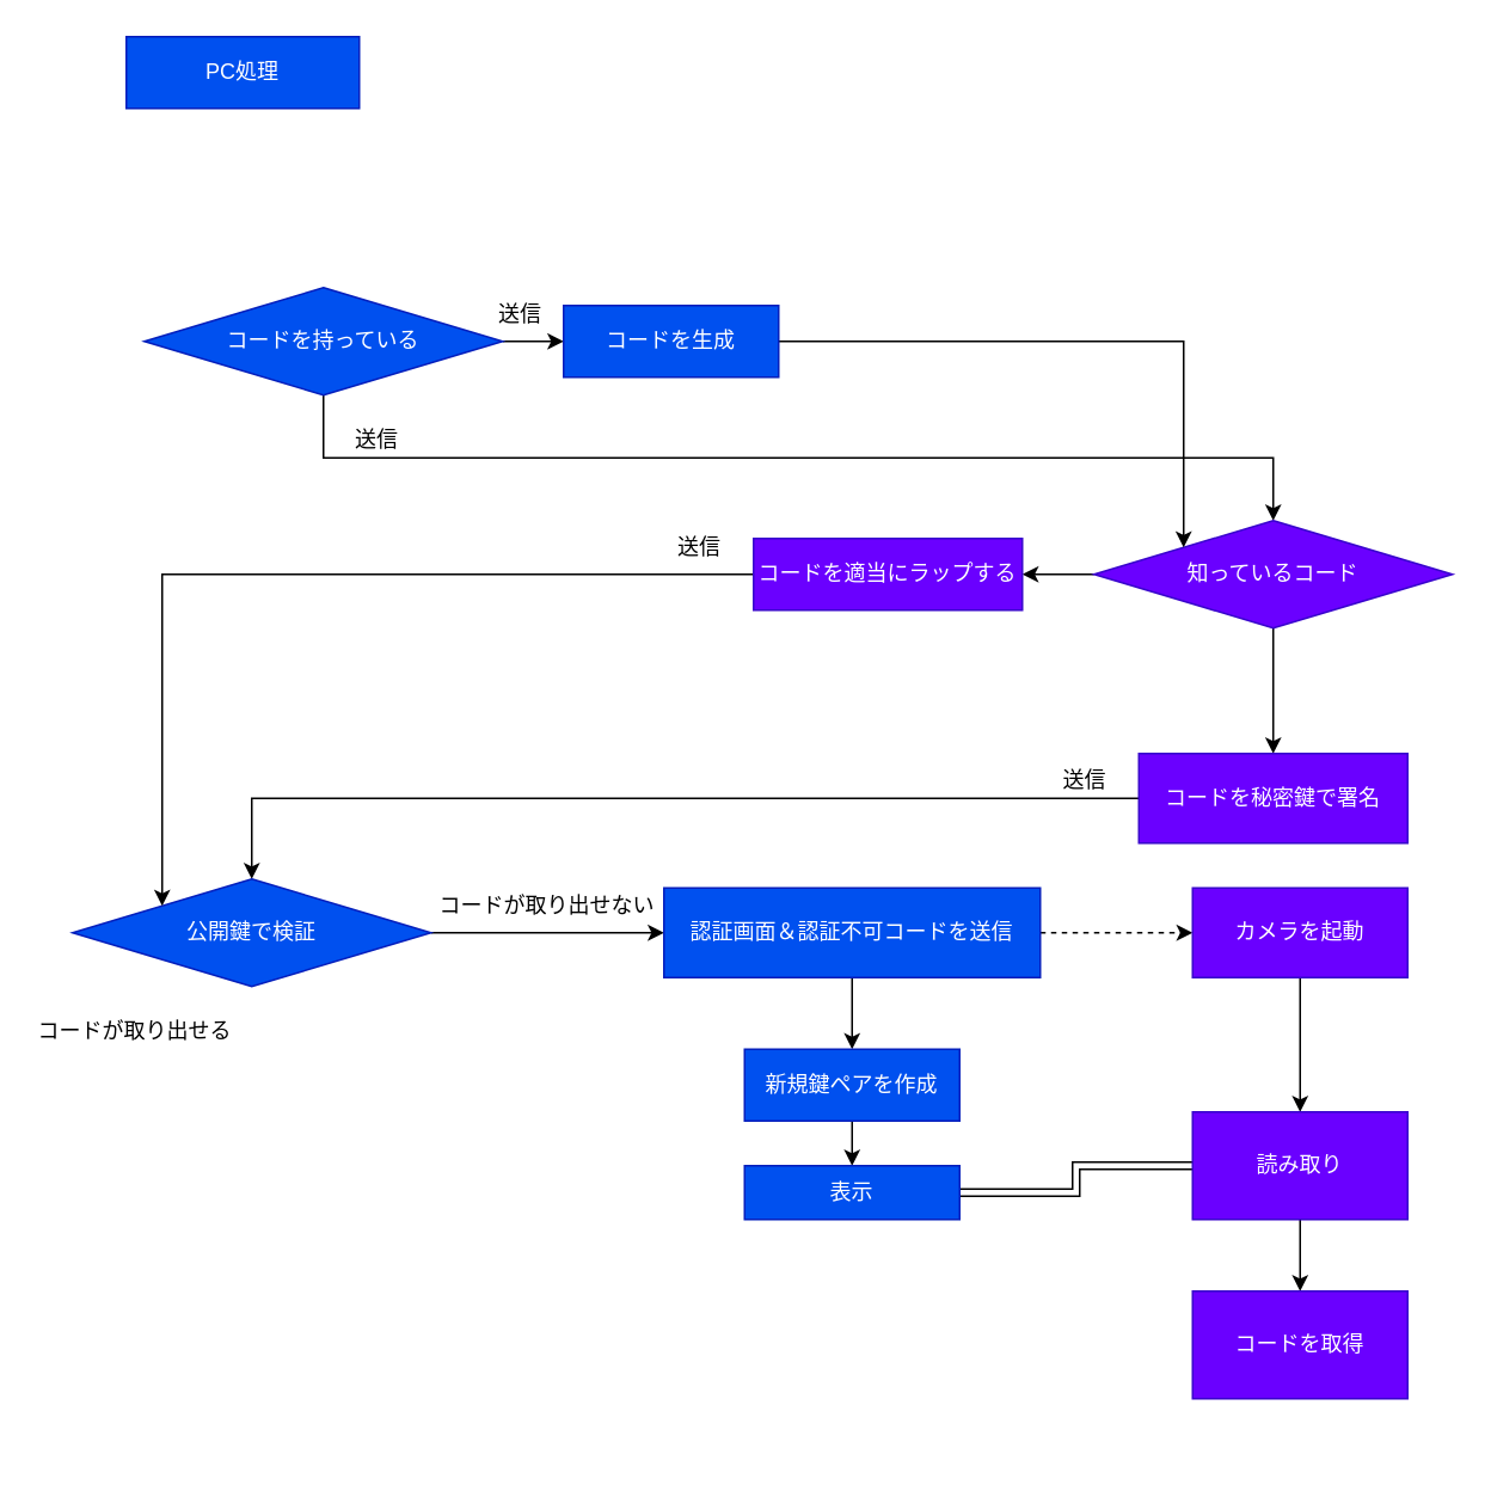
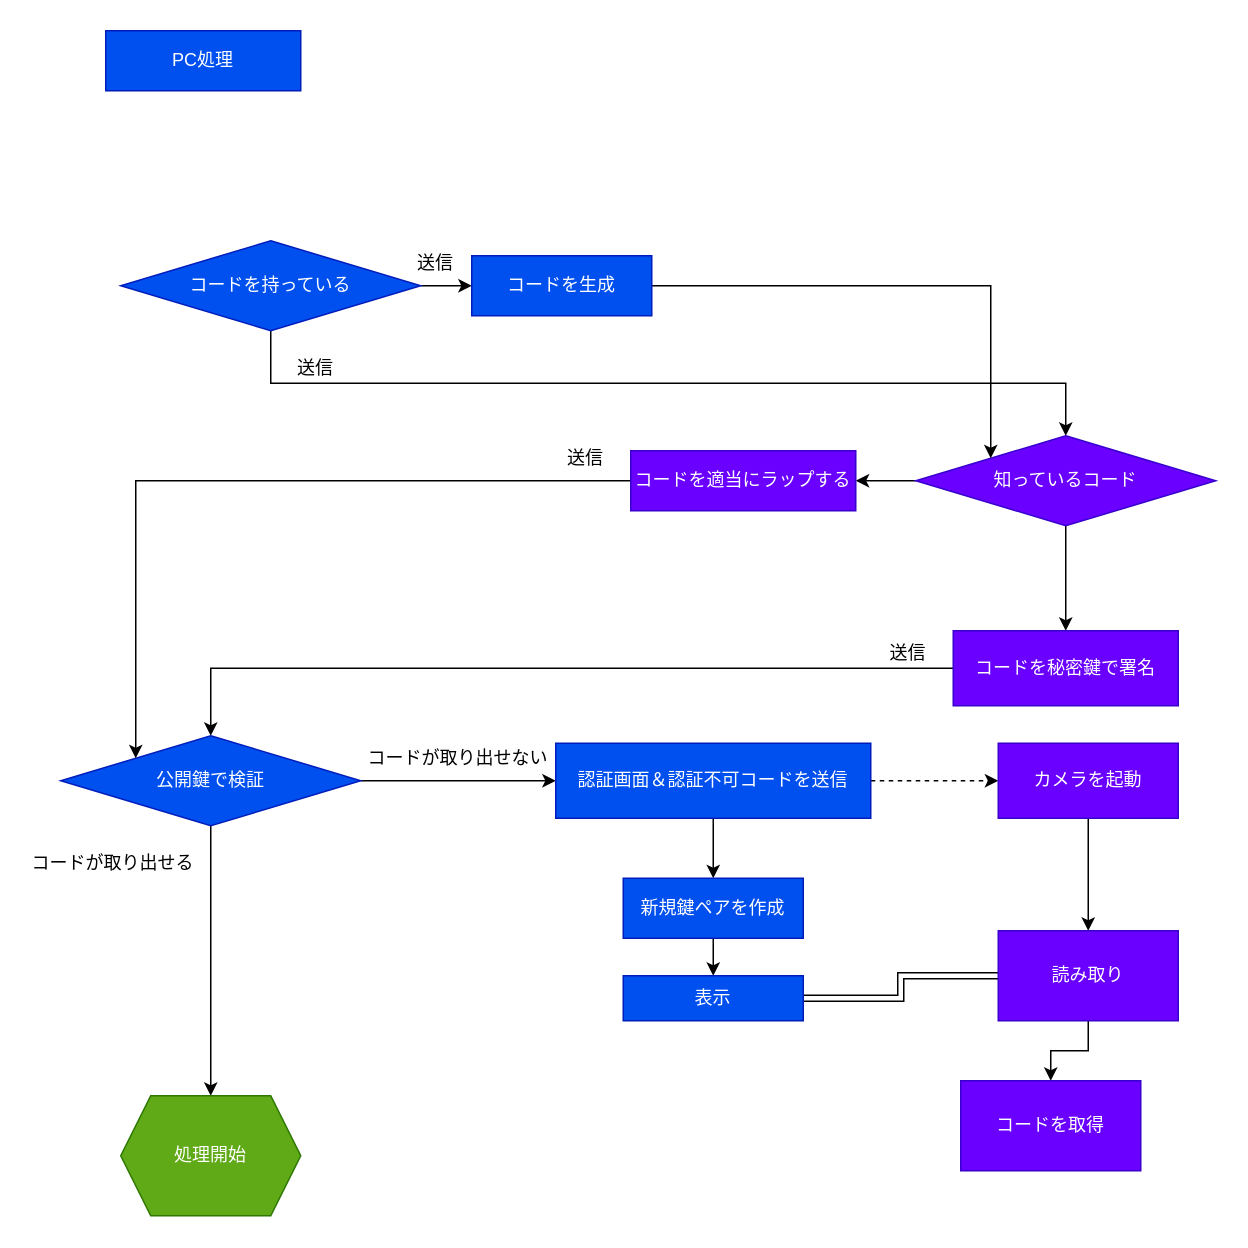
+ <mxCell id="10" value="" style="edgeStyle=orthogonalEdgeStyle;rounded=0;orthogonalLoop=1;jettySize=auto;html=1;" edge="1" parent="1" source="12" target="16"><mxGeometry relative="1" as="geometry" /></mxCell>
- <mxCell id="35" value="コードを取得" style="whiteSpace=wrap;html=1;fillColor=#6a00ff;fontColor=#ffffff;strokeColor=#3700CC;" vertex="1" parent="1"><mxGeometry x="665" y="720" width="120" height="60" as="geometry" /></mxCell>
+ <mxCell id="35" value="コードを取得" style="whiteSpace=wrap;html=1;fillColor=#6a00ff;fontColor=#ffffff;strokeColor=#3700CC;" vertex="1" parent="1"><mxGeometry x="640" y="720" width="120" height="60" as="geometry" /></mxCell>
+ <mxCell id="16" value="処理開始" style="shape=hexagon;perimeter=hexagonPerimeter2;whiteSpace=wrap;html=1;fixedSize=1;fillColor=#60a917;fontColor=#ffffff;strokeColor=#2D7600;" vertex="1" parent="1"><mxGeometry x="80" y="730" width="120" height="80" as="geometry" /></mxCell>
